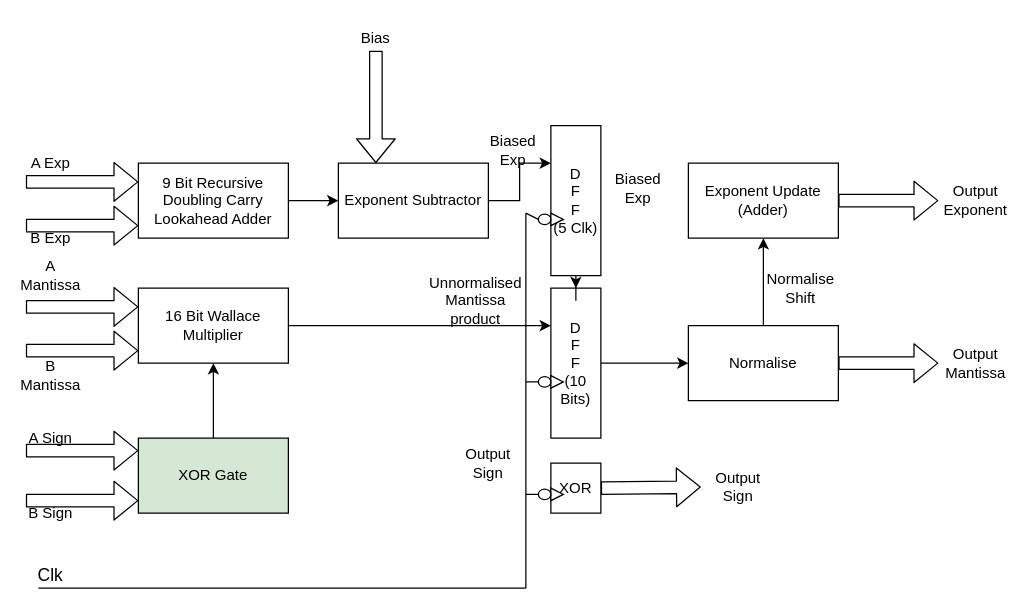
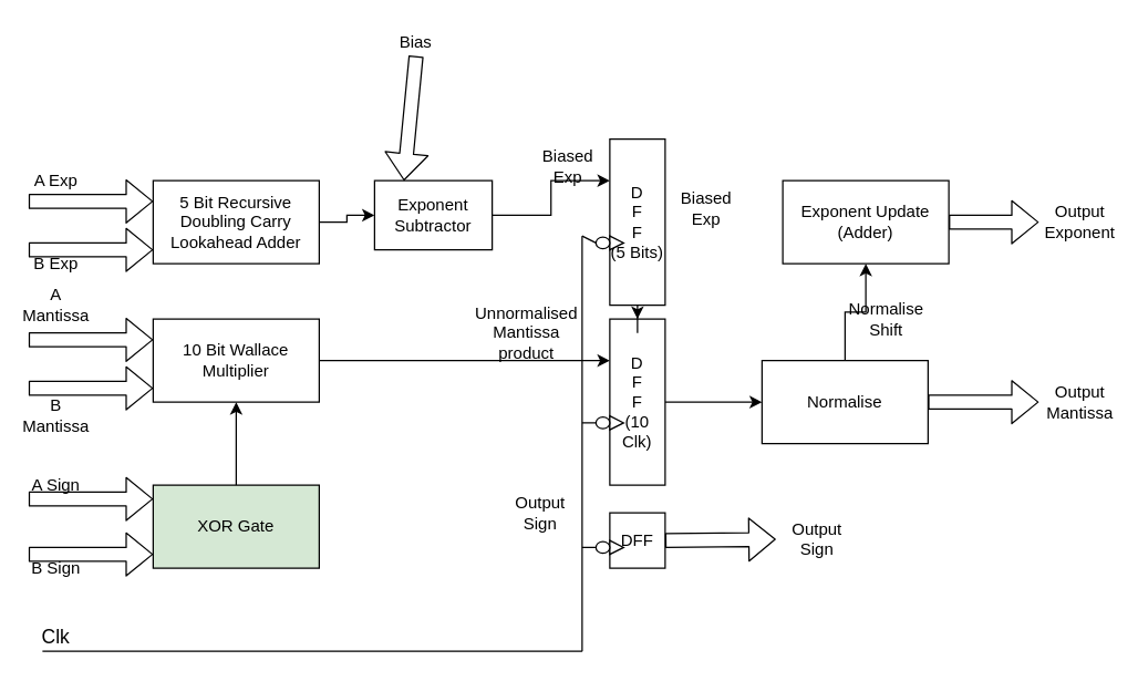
- <mxCell id="9" value="9 Bit Recursive Doubling Carry Lookahead Adder" style="rounded=0;whiteSpace=wrap;html=1;" parent="1" vertex="1"><mxGeometry x="110" y="130" width="120" height="60" as="geometry" /></mxCell>
+ <mxCell id="9" value="5 Bit Recursive Doubling Carry Lookahead Adder" style="rounded=0;whiteSpace=wrap;html=1;" parent="1" vertex="1"><mxGeometry x="110" y="130" width="120" height="60" as="geometry" /></mxCell>
- <mxCell id="11" value="Exponent Subtractor" style="rounded=0;whiteSpace=wrap;html=1;" parent="1" vertex="1"><mxGeometry x="270" y="130" width="120" height="60" as="geometry" /></mxCell>
+ <mxCell id="11" value="Exponent Subtractor" style="rounded=0;whiteSpace=wrap;html=1;" parent="1" vertex="1"><mxGeometry x="270" y="130" width="85" height="50" as="geometry" /></mxCell>
- <mxCell id="34" value="D&lt;br&gt;F&lt;br&gt;F&lt;br&gt;(5 Clk)" style="rounded=0;whiteSpace=wrap;html=1;" parent="1" vertex="1"><mxGeometry x="440" y="100" width="40" height="120" as="geometry" /></mxCell>
+ <mxCell id="34" value="D&lt;br&gt;F&lt;br&gt;F&lt;br&gt;(5 Bits)" style="rounded=0;whiteSpace=wrap;html=1;" parent="1" vertex="1"><mxGeometry x="440" y="100" width="40" height="120" as="geometry" /></mxCell>
- <mxCell id="39" value="Exponent Update (Adder)" style="rounded=0;whiteSpace=wrap;html=1;" parent="1" vertex="1"><mxGeometry x="550" y="130" width="120" height="60" as="geometry" /></mxCell>
+ <mxCell id="39" value="Exponent Update (Adder)" style="rounded=0;whiteSpace=wrap;html=1;" parent="1" vertex="1"><mxGeometry x="565" y="130" width="120" height="60" as="geometry" /></mxCell>
- <mxCell id="19" value="16 Bit Wallace Multiplier" style="rounded=0;whiteSpace=wrap;html=1;" parent="1" vertex="1"><mxGeometry x="110" y="230" width="120" height="60" as="geometry" /></mxCell>
+ <mxCell id="19" value="10 Bit Wallace Multiplier" style="rounded=0;whiteSpace=wrap;html=1;" parent="1" vertex="1"><mxGeometry x="110" y="230" width="120" height="60" as="geometry" /></mxCell>
- <mxCell id="30" value="D&lt;br&gt;F&lt;br&gt;F&lt;br&gt;(10 Bits)" style="rounded=0;whiteSpace=wrap;html=1;" parent="1" vertex="1"><mxGeometry x="440" y="230" width="40" height="120" as="geometry" /></mxCell>
+ <mxCell id="30" value="D&lt;br&gt;F&lt;br&gt;F&lt;br&gt;(10 Clk)" style="rounded=0;whiteSpace=wrap;html=1;" parent="1" vertex="1"><mxGeometry x="440" y="230" width="40" height="120" as="geometry" /></mxCell>
- <mxCell id="26" value="XOR" style="rounded=0;whiteSpace=wrap;html=1;" parent="1" vertex="1"><mxGeometry x="440" y="370" width="40" height="40" as="geometry" /></mxCell>
+ <mxCell id="26" value="DFF" style="rounded=0;whiteSpace=wrap;html=1;" parent="1" vertex="1"><mxGeometry x="440" y="370" width="40" height="40" as="geometry" /></mxCell>
